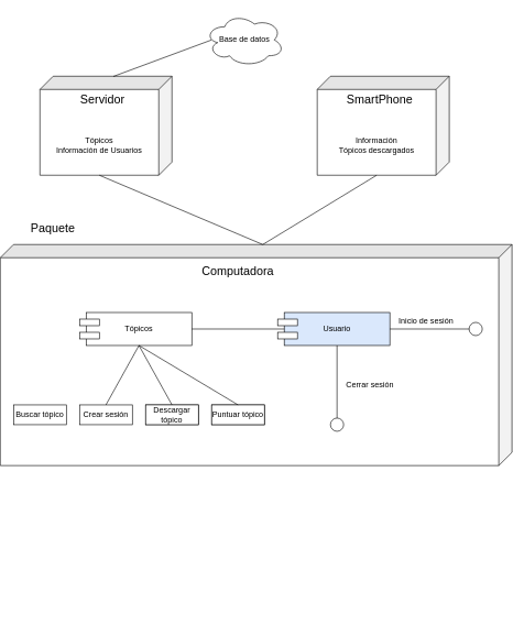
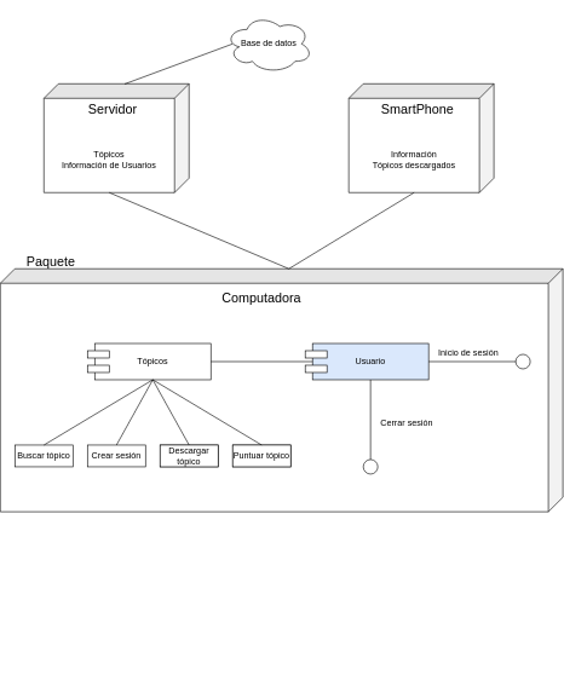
- <mxCell id="28" value="&lt;font style=&quot;font-size: 18px&quot;&gt;Paquete&lt;/font&gt;" style="text;html=1;strokeColor=none;fillColor=none;align=center;verticalAlign=middle;whiteSpace=wrap;rounded=0;" vertex="1" parent="1"><mxGeometry x="30" y="335" width="100" height="20" as="geometry" /></mxCell>
+ <mxCell id="28" value="&lt;font style=&quot;font-size: 18px&quot;&gt;Paquete&lt;/font&gt;" style="text;html=1;strokeColor=none;fillColor=none;align=center;verticalAlign=middle;whiteSpace=wrap;rounded=0;" vertex="1" parent="1"><mxGeometry x="20" y="350" width="100" height="20" as="geometry" /></mxCell>
+ <mxCell id="16" value="" style="endArrow=none;html=1;entryX=0.5;entryY=1;entryDx=0;entryDy=0;exitX=0.5;exitY=0;exitDx=0;exitDy=0;" edge="1" parent="1" source="15" target="4"><mxGeometry width="50" height="50" relative="1" as="geometry"><mxPoint x="30" y="563" as="sourcePoint" /><mxPoint x="80" y="513" as="targetPoint" /></mxGeometry></mxCell>
